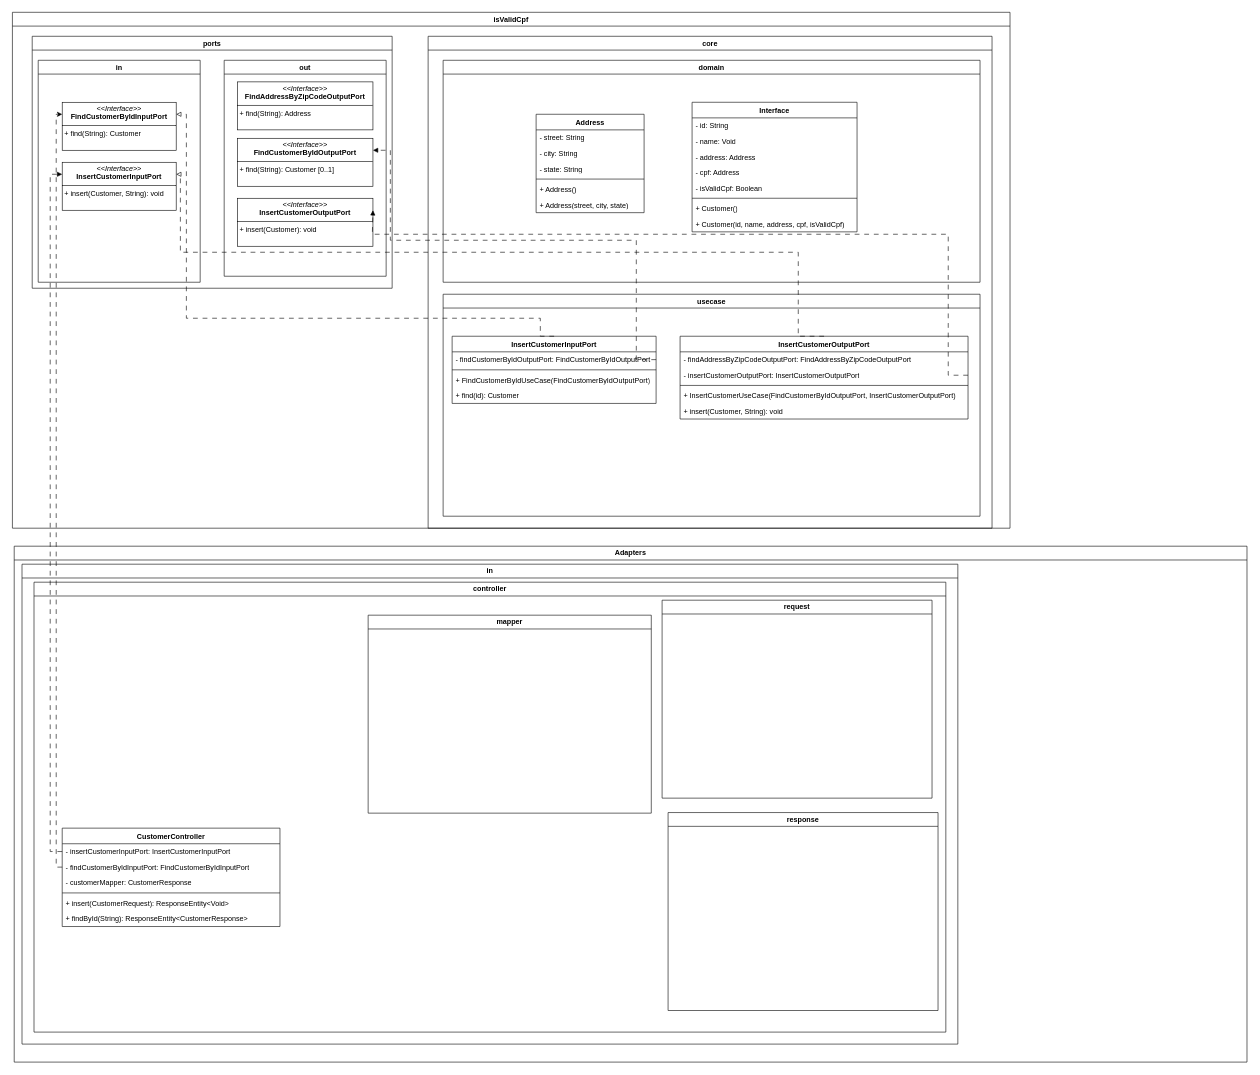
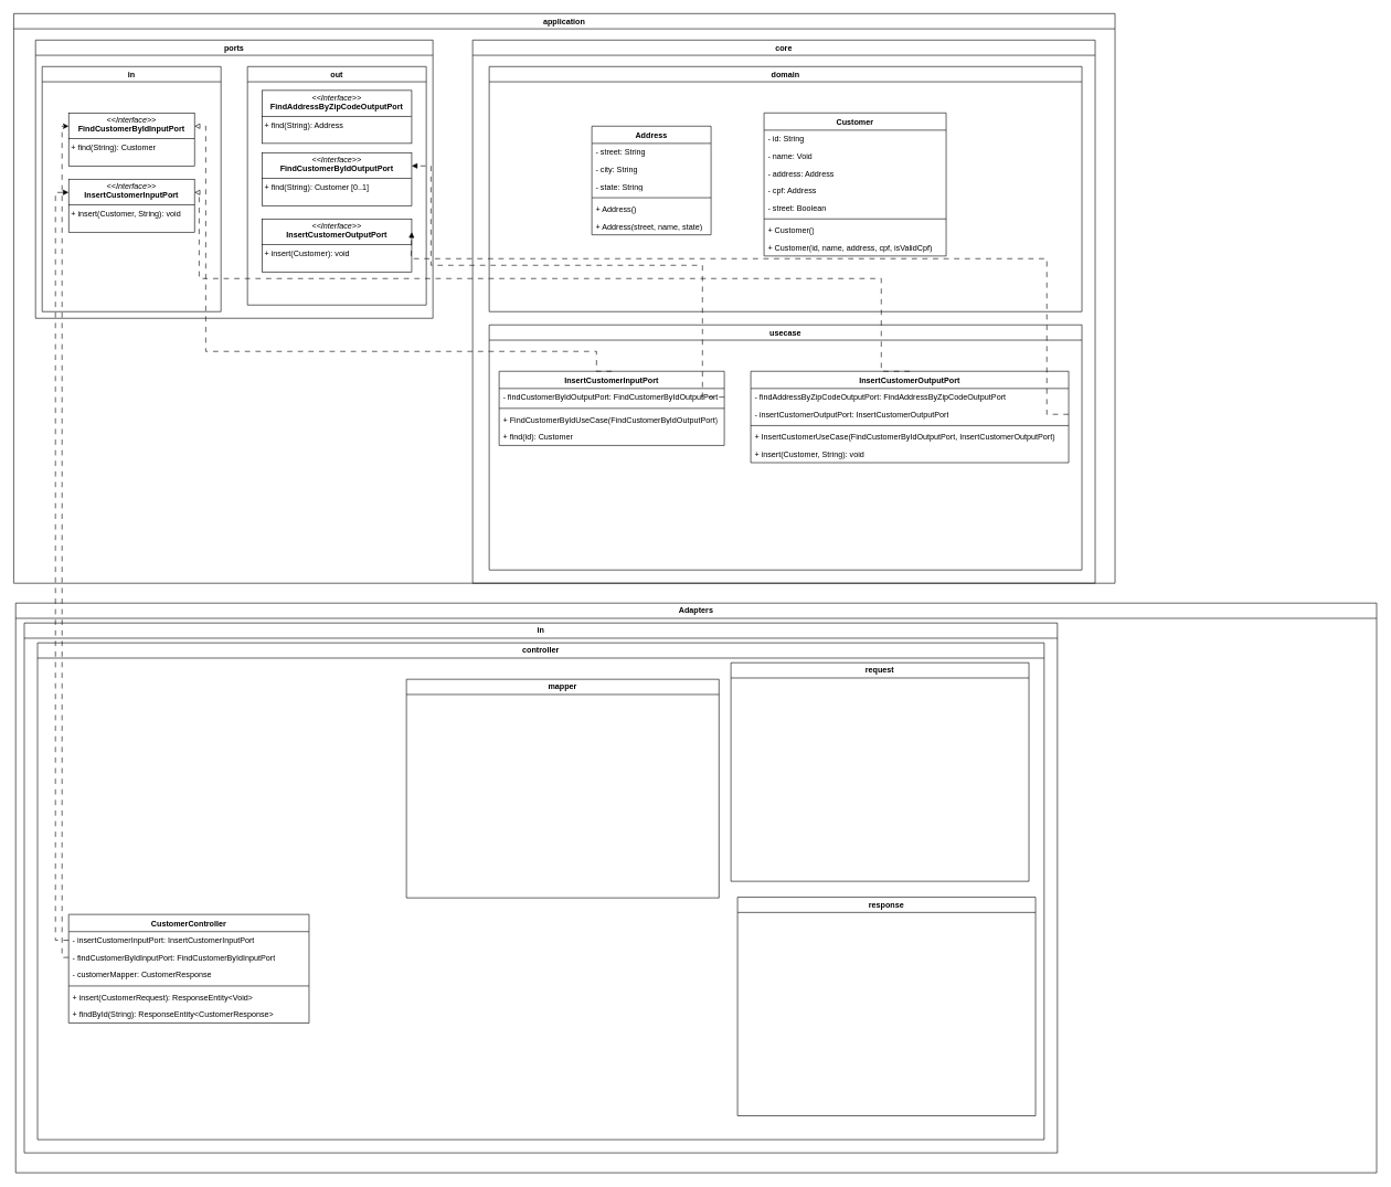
- <mxCell id="2" value="isValidCpf" style="swimlane;whiteSpace=wrap;html=1;" vertex="1" parent="1"><mxGeometry x="20" y="20" width="1663" height="860" as="geometry" /></mxCell>
+ <mxCell id="2" value="application" style="swimlane;whiteSpace=wrap;html=1;" vertex="1" parent="1"><mxGeometry x="20" y="20" width="1663" height="860" as="geometry" /></mxCell>
- <mxCell id="13" value="Interface" style="swimlane;fontStyle=1;align=center;verticalAlign=top;childLayout=stackLayout;horizontal=1;startSize=26;horizontalStack=0;resizeParent=1;resizeParentMax=0;resizeLast=0;collapsible=1;marginBottom=0;whiteSpace=wrap;html=1;" vertex="1" parent="12"><mxGeometry x="415" y="70" width="275" height="216" as="geometry" /></mxCell>
+ <mxCell id="13" value="Customer" style="swimlane;fontStyle=1;align=center;verticalAlign=top;childLayout=stackLayout;horizontal=1;startSize=26;horizontalStack=0;resizeParent=1;resizeParentMax=0;resizeLast=0;collapsible=1;marginBottom=0;whiteSpace=wrap;html=1;" vertex="1" parent="12"><mxGeometry x="415" y="70" width="275" height="216" as="geometry" /></mxCell>
- <mxCell id="18" value="- isValidCpf: Boolean" style="text;strokeColor=none;fillColor=none;align=left;verticalAlign=top;spacingLeft=4;spacingRight=4;overflow=hidden;rotatable=0;points=[[0,0.5],[1,0.5]];portConstraint=eastwest;whiteSpace=wrap;html=1;" vertex="1" parent="13"><mxGeometry y="130" width="275" height="26" as="geometry" /></mxCell>
+ <mxCell id="18" value="- street: Boolean" style="text;strokeColor=none;fillColor=none;align=left;verticalAlign=top;spacingLeft=4;spacingRight=4;overflow=hidden;rotatable=0;points=[[0,0.5],[1,0.5]];portConstraint=eastwest;whiteSpace=wrap;html=1;" vertex="1" parent="13"><mxGeometry y="130" width="275" height="26" as="geometry" /></mxCell>
- <mxCell id="44" value="+ Address(street, city, state)" style="text;strokeColor=none;fillColor=none;align=left;verticalAlign=top;spacingLeft=4;spacingRight=4;overflow=hidden;rotatable=0;points=[[0,0.5],[1,0.5]];portConstraint=eastwest;whiteSpace=wrap;html=1;" vertex="1" parent="38"><mxGeometry y="138" width="180" height="26" as="geometry" /></mxCell>
+ <mxCell id="44" value="+ Address(street, name, state)" style="text;strokeColor=none;fillColor=none;align=left;verticalAlign=top;spacingLeft=4;spacingRight=4;overflow=hidden;rotatable=0;points=[[0,0.5],[1,0.5]];portConstraint=eastwest;whiteSpace=wrap;html=1;" vertex="1" parent="38"><mxGeometry y="138" width="180" height="26" as="geometry" /></mxCell>
